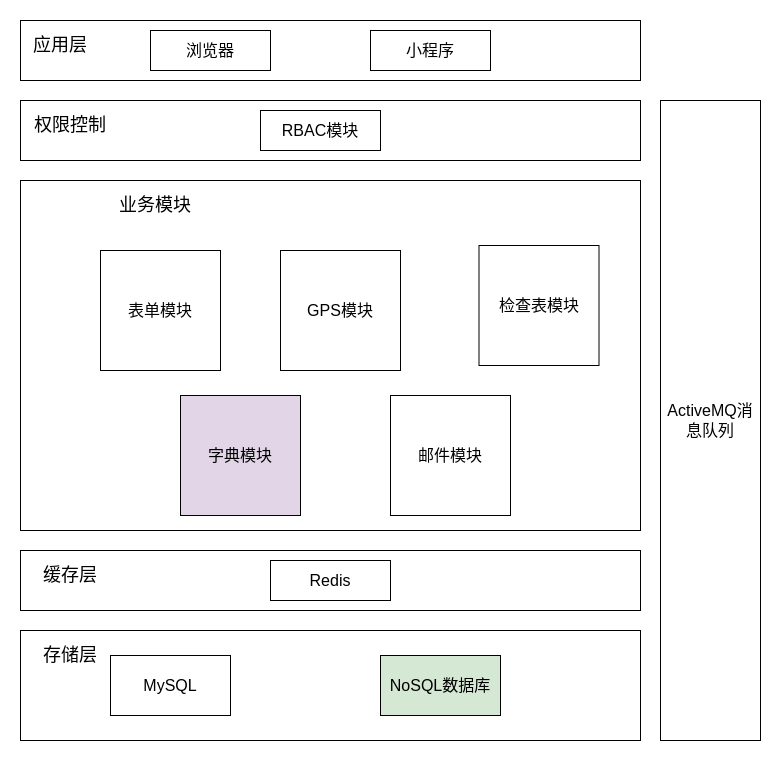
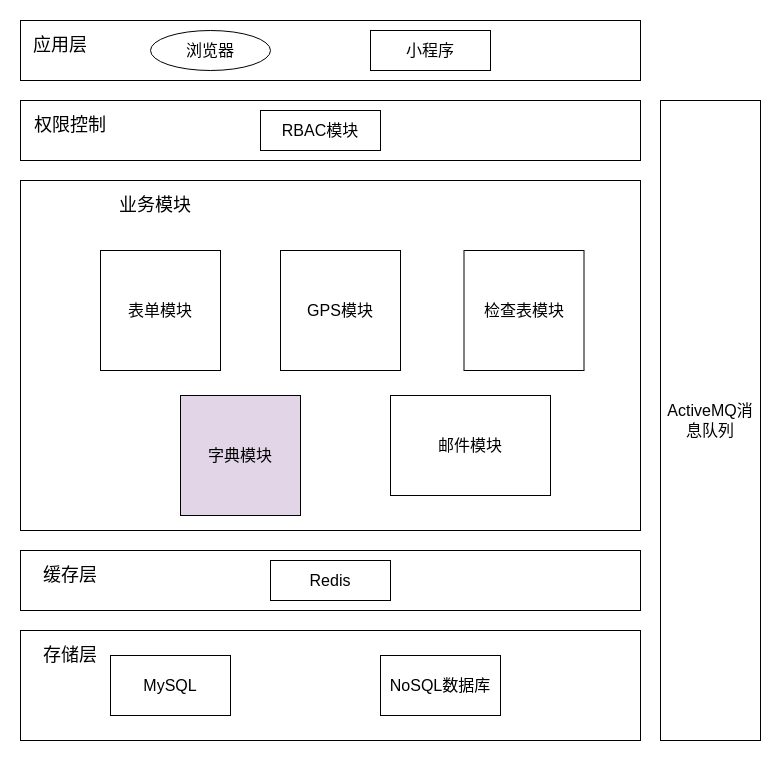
- <mxCell id="10" value="浏览器" style="rounded=0;whiteSpace=wrap;html=1;fontSize=16;" vertex="1" parent="1"><mxGeometry x="150" y="30" width="120" height="40" as="geometry" /></mxCell>
+ <mxCell id="10" value="浏览器" style="ellipse;whiteSpace=wrap;html=1;fontSize=16;" vertex="1" parent="1"><mxGeometry x="150" y="30" width="120" height="40" as="geometry" /></mxCell>
- <mxCell id="5" value="检查表模块" style="whiteSpace=wrap;html=1;aspect=fixed;fontSize=16;" vertex="1" parent="1"><mxGeometry x="478.5" y="245" width="120" height="120" as="geometry" /></mxCell>
+ <mxCell id="5" value="检查表模块" style="whiteSpace=wrap;html=1;aspect=fixed;fontSize=16;" vertex="1" parent="1"><mxGeometry x="463.5" y="250" width="120" height="120" as="geometry" /></mxCell>
- <mxCell id="8" value="邮件模块" style="whiteSpace=wrap;html=1;aspect=fixed;fontSize=16;" vertex="1" parent="1"><mxGeometry x="390" y="395" width="120" height="120" as="geometry" /></mxCell>
+ <mxCell id="8" value="邮件模块" style="whiteSpace=wrap;html=1;aspect=fixed;fontSize=16;" vertex="1" parent="1"><mxGeometry x="390" y="395" width="160" height="100" as="geometry" /></mxCell>
- <mxCell id="13" value="NoSQL数据库" style="rounded=0;whiteSpace=wrap;html=1;fontSize=16;fillColor=#d5e8d4;" vertex="1" parent="1"><mxGeometry x="380" y="655" width="120" height="60" as="geometry" /></mxCell>
+ <mxCell id="13" value="NoSQL数据库" style="rounded=0;whiteSpace=wrap;html=1;fontSize=16;" vertex="1" parent="1"><mxGeometry x="380" y="655" width="120" height="60" as="geometry" /></mxCell>
